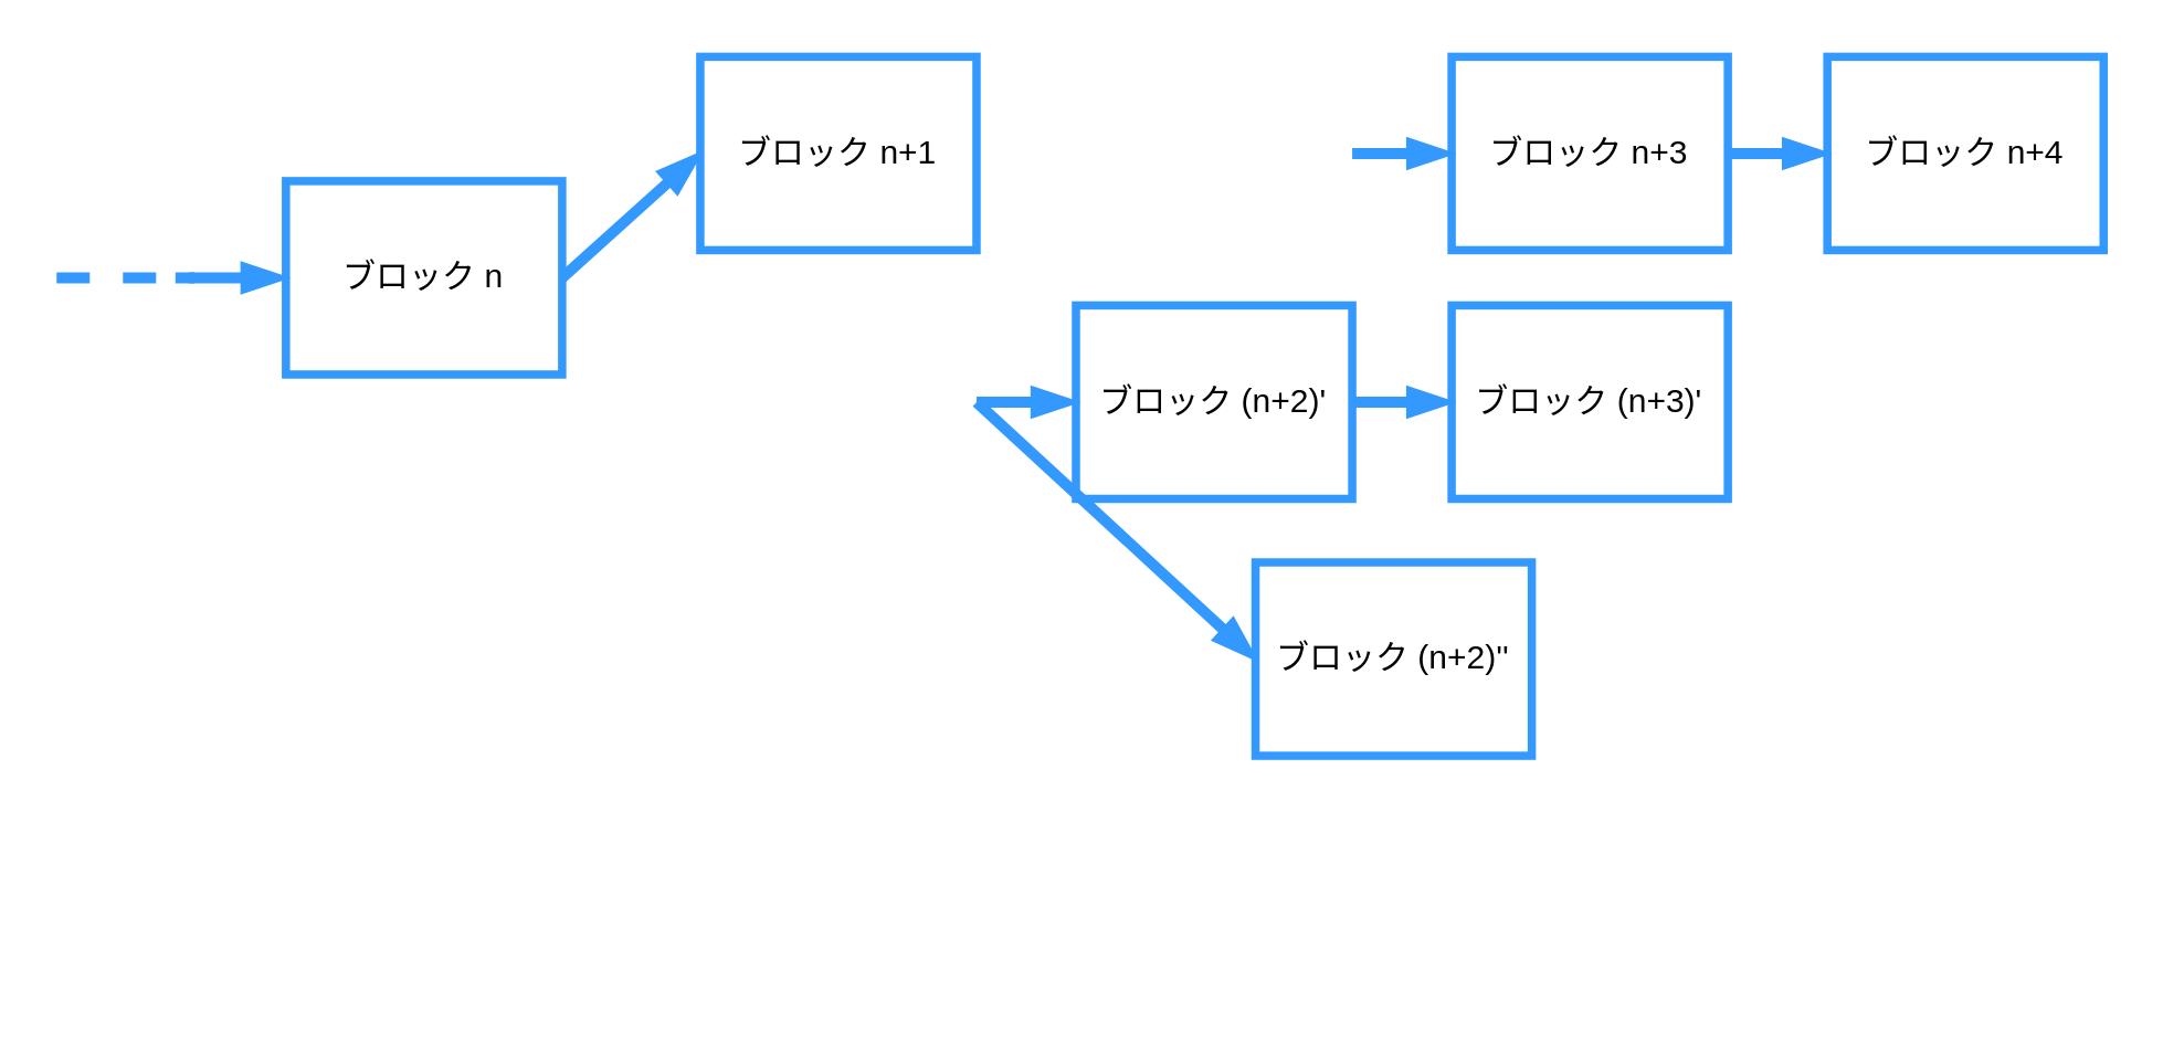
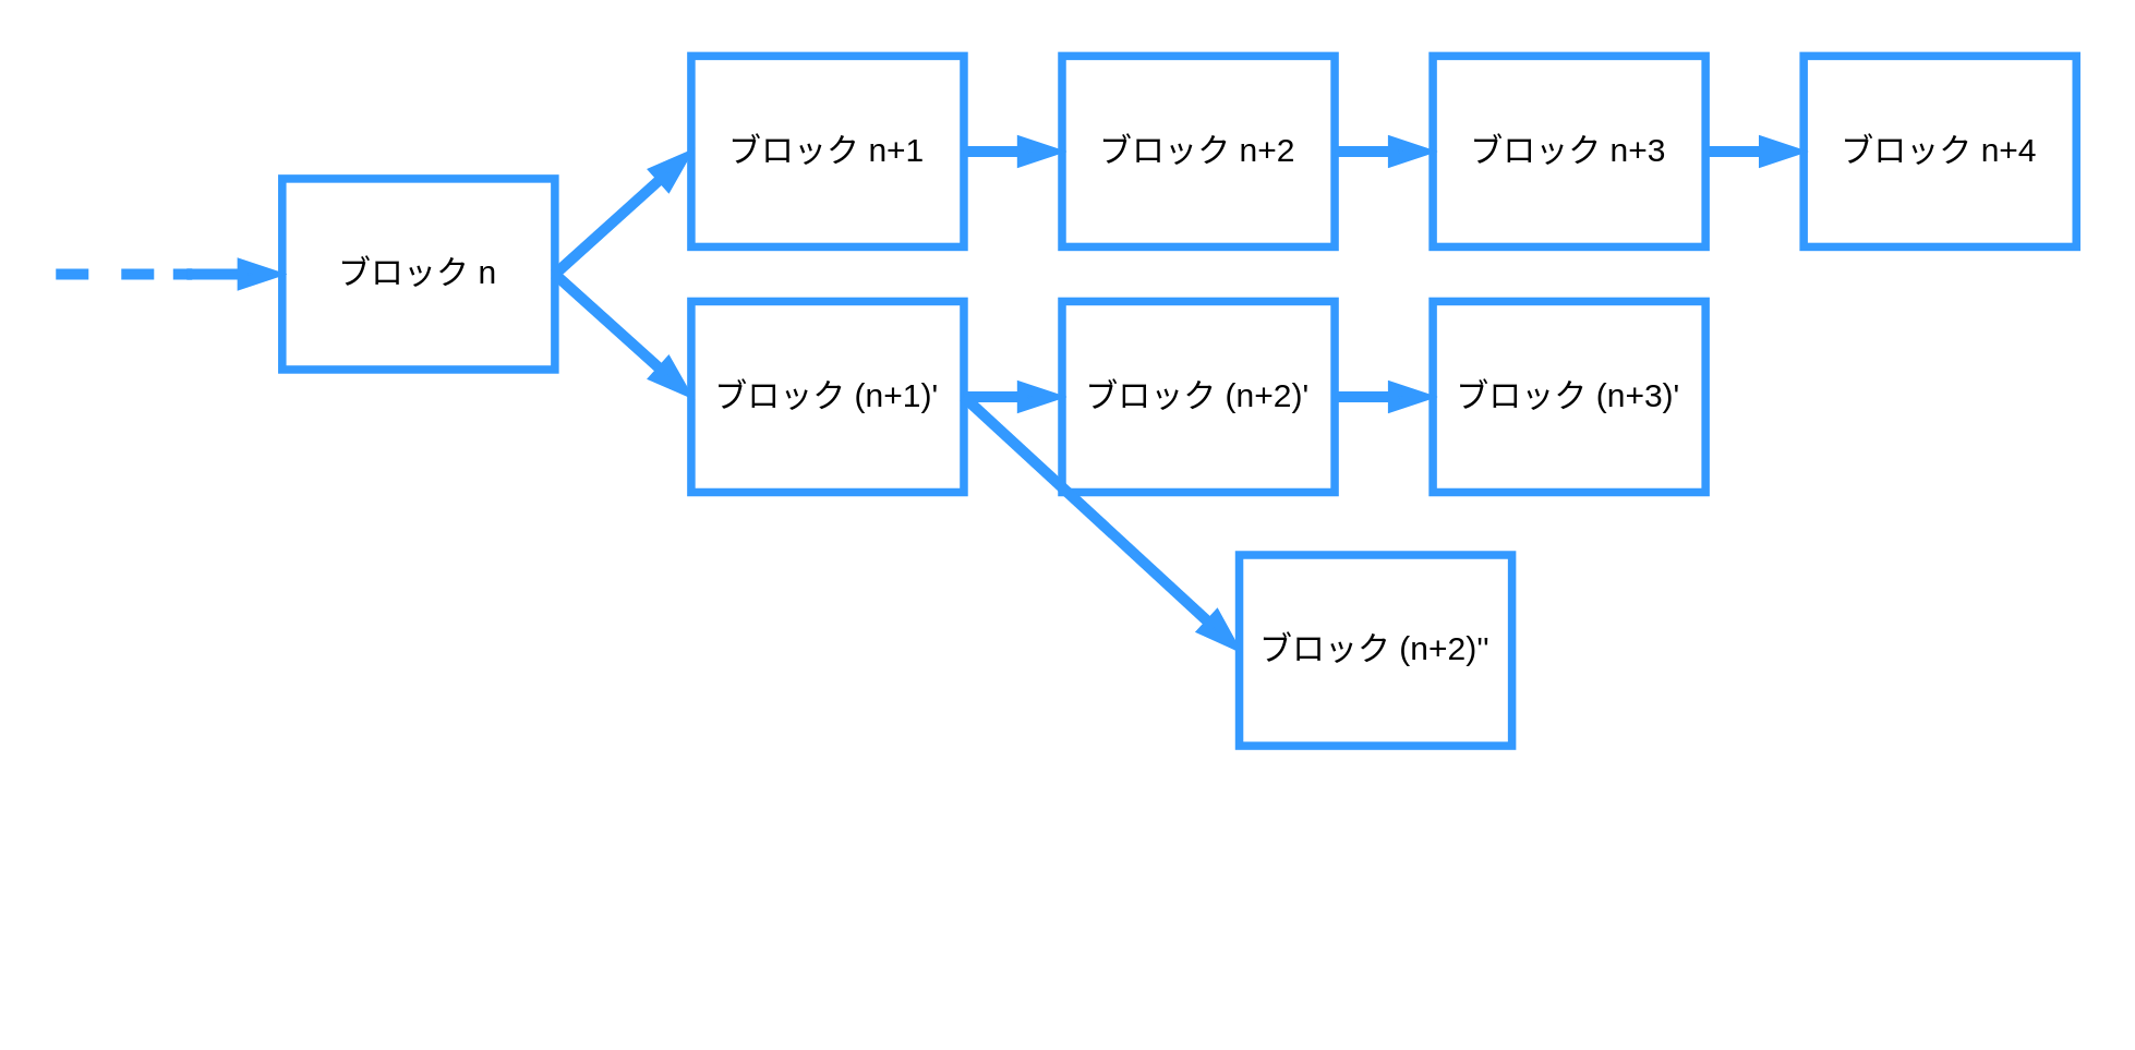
+ <mxCell id="9" value="" style="endArrow=blockThin;html=1;endFill=1;strokeWidth=4;strokeColor=#3399FF;exitX=1;exitY=0.5;exitDx=0;exitDy=0;" parent="2" source="5" target="6" edge="1"><mxGeometry width="50" height="50" relative="1" as="geometry"><mxPoint x="388" y="90" as="sourcePoint" /><mxPoint x="438" y="135" as="targetPoint" /></mxGeometry></mxCell>
+ <mxCell id="6" value="ブロック n+2&lt;br&gt;" style="whiteSpace=wrap;html=1;strokeWidth=3;strokeColor=#3399FF;" parent="2" vertex="1"><mxGeometry x="369" width="100" height="70" as="geometry" /></mxCell>
+ <mxCell id="8" value="" style="endArrow=blockThin;html=1;endFill=1;strokeWidth=4;strokeColor=#3399FF;exitX=1;exitY=0.5;exitDx=0;exitDy=0;entryX=0;entryY=0.5;entryDx=0;entryDy=0;" parent="2" source="3" target="4" edge="1"><mxGeometry width="50" height="50" relative="1" as="geometry"><mxPoint x="193" y="90" as="sourcePoint" /><mxPoint x="243" y="45" as="targetPoint" /></mxGeometry></mxCell>
+ <mxCell id="4" value="ブロック (n+1)'" style="whiteSpace=wrap;html=1;strokeWidth=3;strokeColor=#3399FF;fillColor=#FFFFFF;" parent="2" vertex="1"><mxGeometry x="233" y="90" width="100" height="70" as="geometry" /></mxCell>
